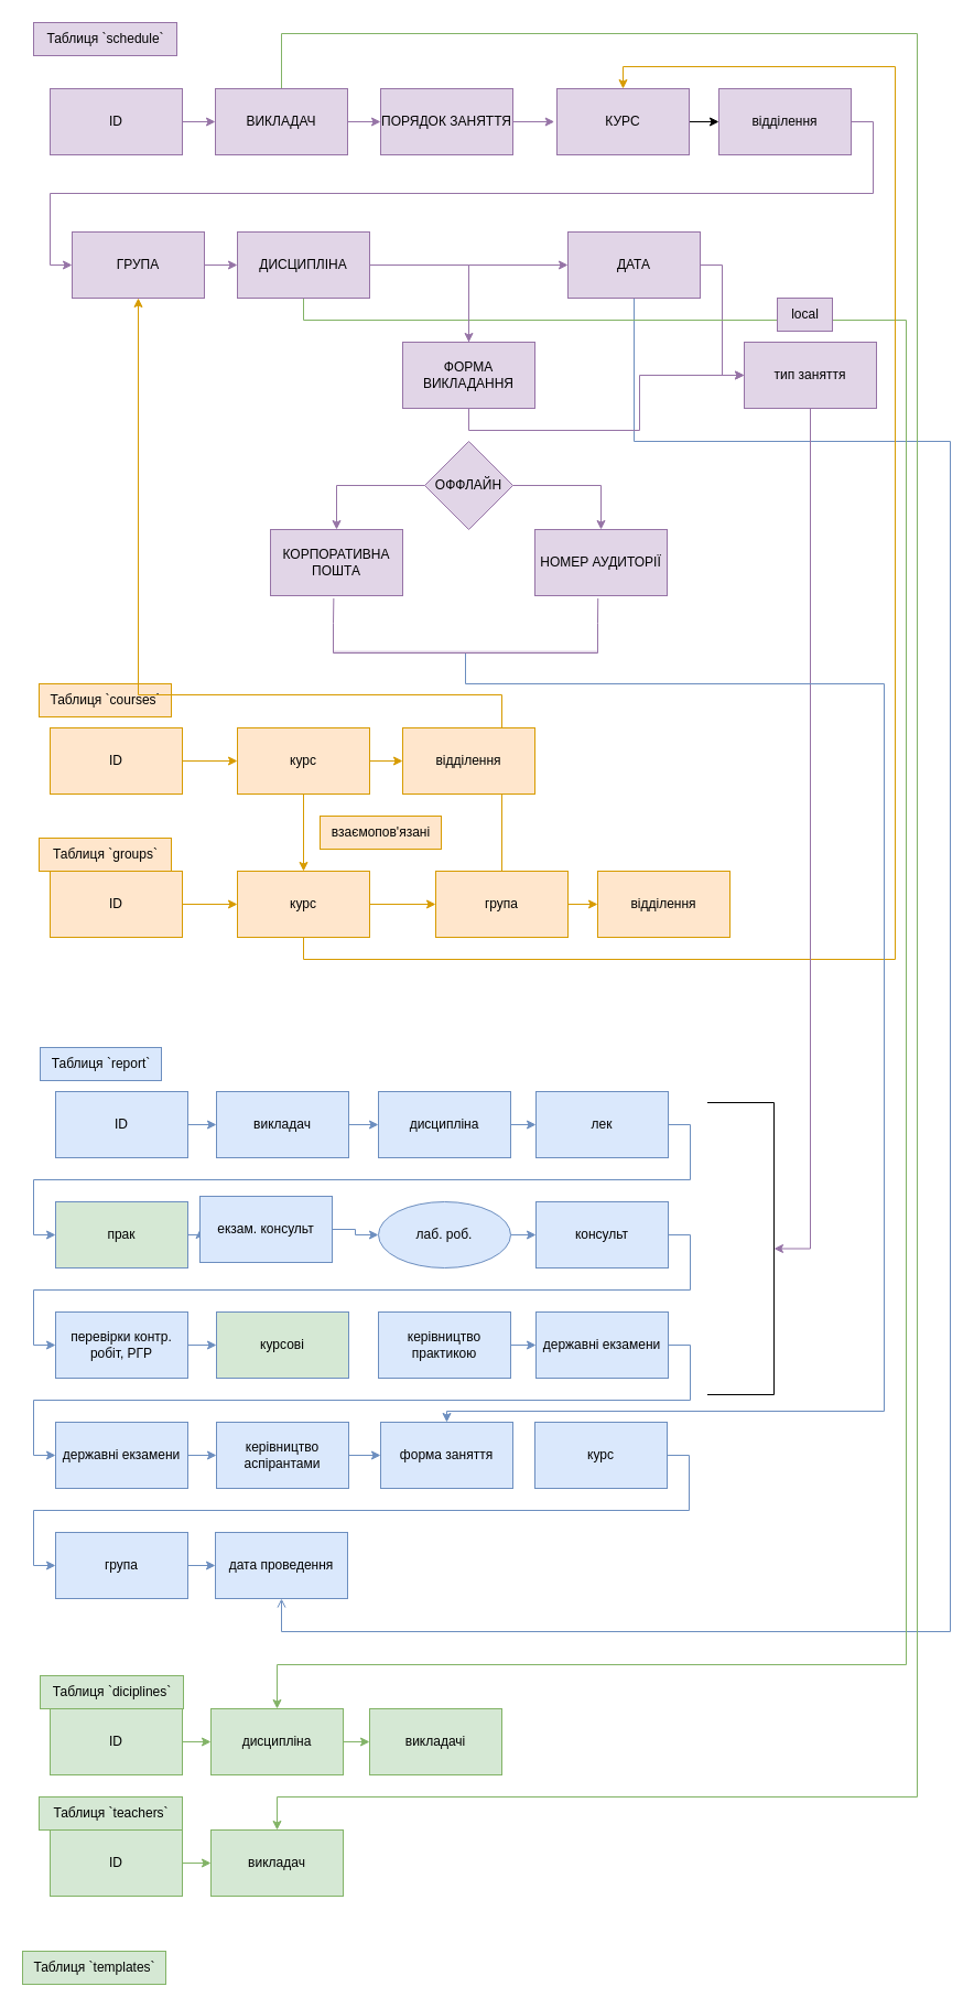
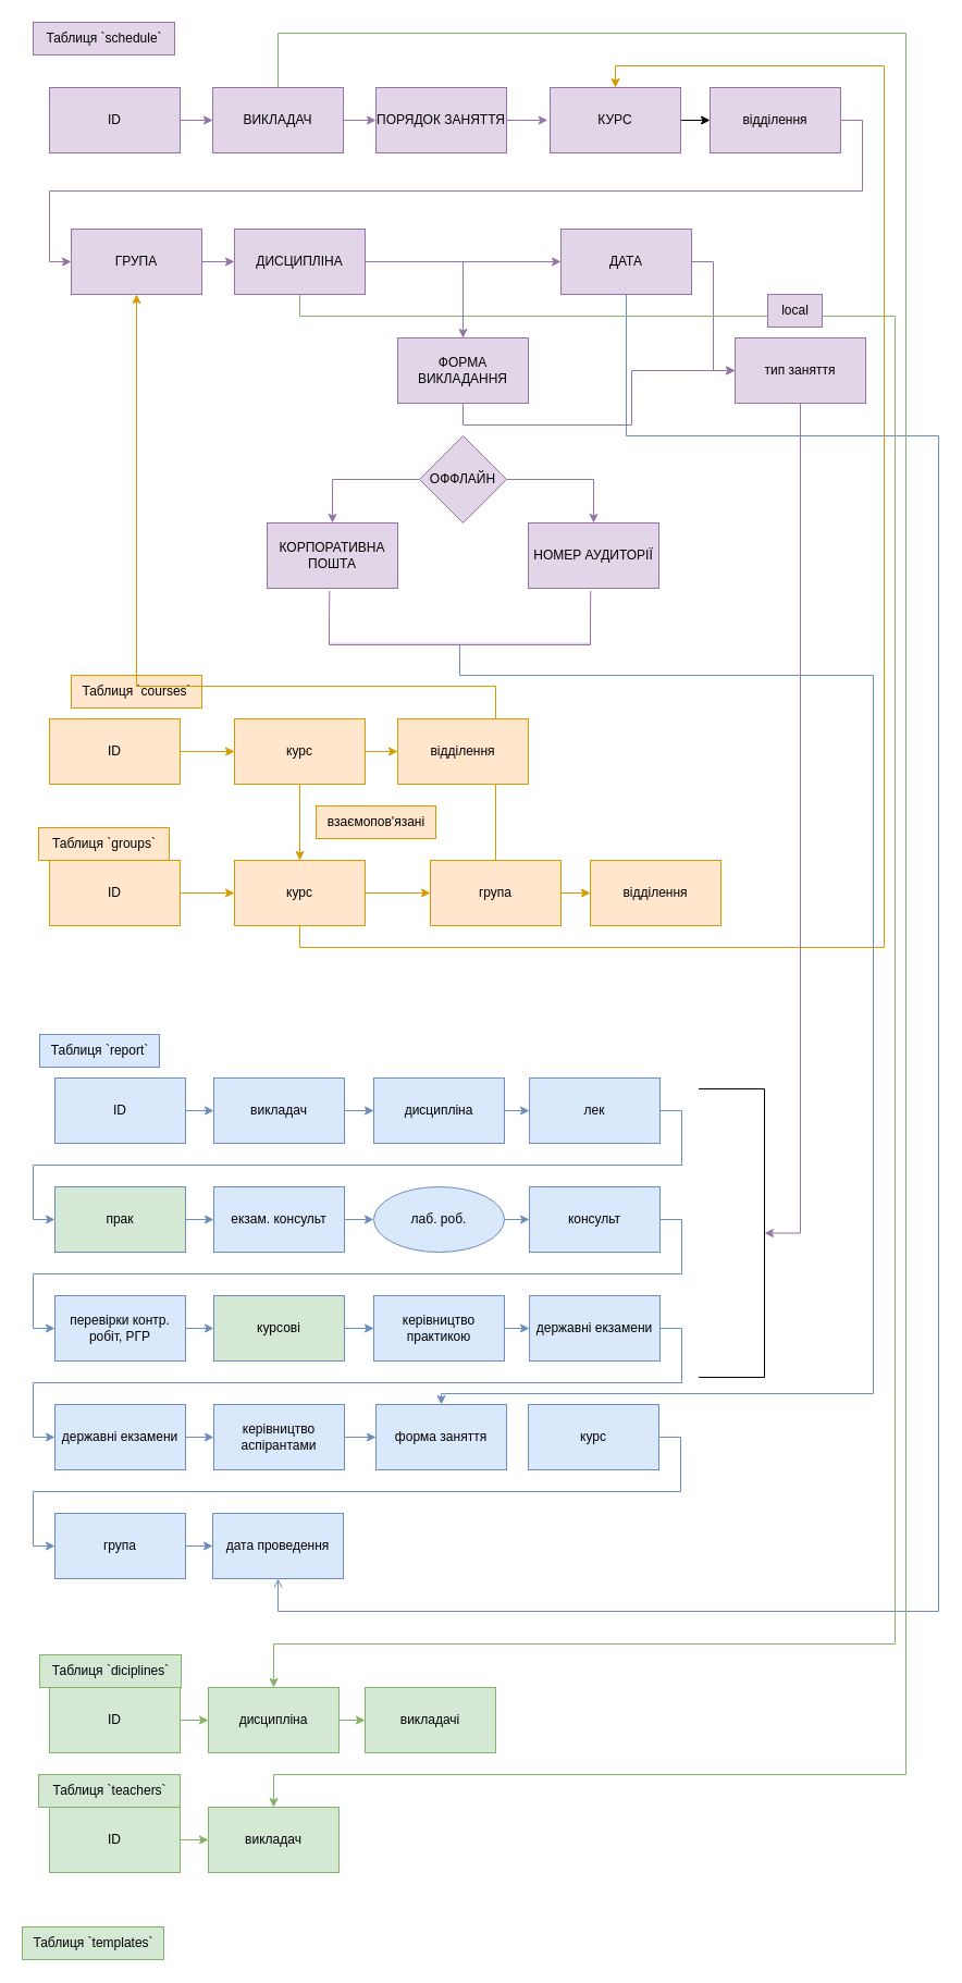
- <mxCell id="32" value="Таблиця `courses`&lt;br&gt;" style="text;html=1;align=center;verticalAlign=middle;resizable=0;points=[];autosize=1;strokeColor=#d79b00;fillColor=#ffe6cc;" parent="1" vertex="1"><mxGeometry x="35" y="620" width="120" height="30" as="geometry" /></mxCell>
+ <mxCell id="32" value="Таблиця `courses`&lt;br&gt;" style="text;html=1;align=center;verticalAlign=middle;resizable=0;points=[];autosize=1;strokeColor=#d79b00;fillColor=#ffe6cc;" parent="1" vertex="1"><mxGeometry x="65" y="620" width="120" height="30" as="geometry" /></mxCell>
- <mxCell id="59" value="екзам. консульт" style="rounded=0;whiteSpace=wrap;html=1;fillColor=#dae8fc;strokeColor=#6c8ebf;" parent="1" vertex="1"><mxGeometry x="181" y="1085" width="120" height="60" as="geometry" /></mxCell>
+ <mxCell id="59" value="екзам. консульт" style="rounded=0;whiteSpace=wrap;html=1;fillColor=#dae8fc;strokeColor=#6c8ebf;" parent="1" vertex="1"><mxGeometry x="196" y="1090" width="120" height="60" as="geometry" /></mxCell>
+ <mxCell id="74" style="edgeStyle=orthogonalEdgeStyle;rounded=0;orthogonalLoop=1;jettySize=auto;html=1;exitX=1;exitY=0.5;exitDx=0;exitDy=0;entryX=0;entryY=0.5;entryDx=0;entryDy=0;fillColor=#dae8fc;strokeColor=#6c8ebf;" parent="1" source="75" target="65" edge="1"><mxGeometry relative="1" as="geometry" /></mxCell>
